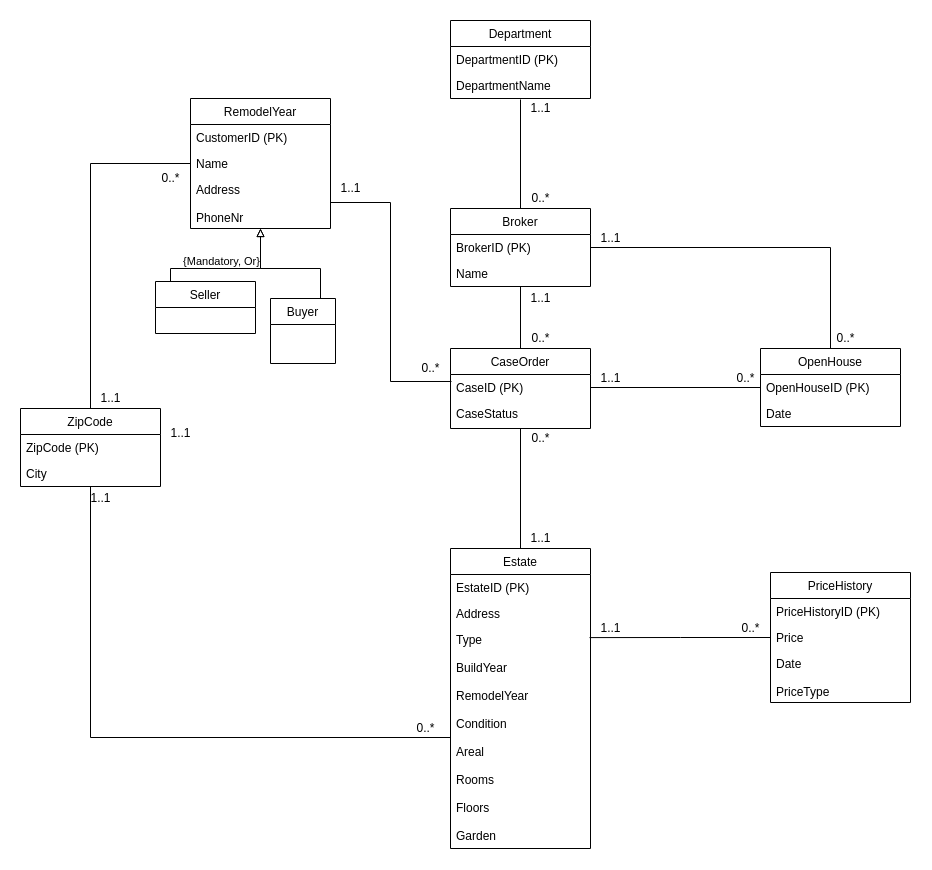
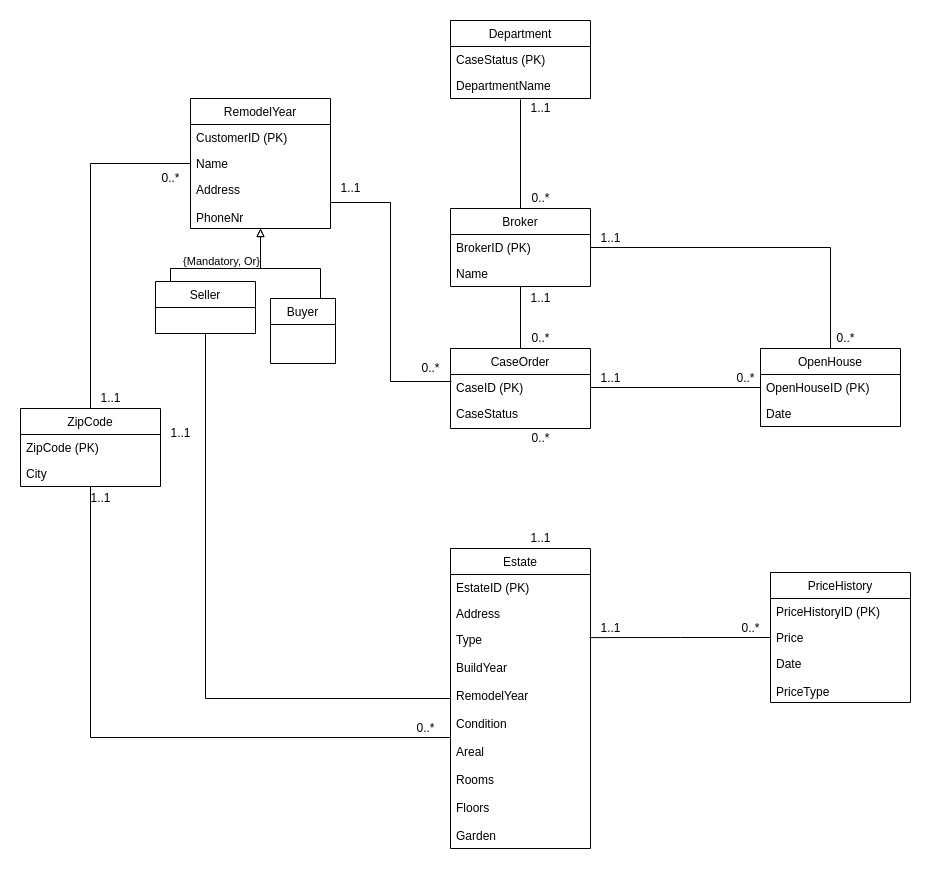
- <mxCell id="3" value="DepartmentID (PK)" style="text;strokeColor=none;fillColor=none;align=left;verticalAlign=top;spacingLeft=4;spacingRight=4;overflow=hidden;rotatable=0;points=[[0,0.5],[1,0.5]];portConstraint=eastwest;" vertex="1" parent="2"><mxGeometry y="26" width="140" height="26" as="geometry" /></mxCell>
+ <mxCell id="3" value="CaseStatus (PK)" style="text;strokeColor=none;fillColor=none;align=left;verticalAlign=top;spacingLeft=4;spacingRight=4;overflow=hidden;rotatable=0;points=[[0,0.5],[1,0.5]];portConstraint=eastwest;" vertex="1" parent="2"><mxGeometry y="26" width="140" height="26" as="geometry" /></mxCell>
- <mxCell id="22" style="edgeStyle=orthogonalEdgeStyle;rounded=0;orthogonalLoop=1;jettySize=auto;html=1;entryX=0.5;entryY=1.017;entryDx=0;entryDy=0;entryPerimeter=0;endArrow=none;endFill=0;" edge="1" parent="1" source="23" target="12"><mxGeometry relative="1" as="geometry" /></mxCell>
+ <mxCell id="22" style="edgeStyle=orthogonalEdgeStyle;rounded=0;orthogonalLoop=1;jettySize=auto;html=1;endArrow=none;endFill=0;" edge="1" parent="1" source="23" target="59"><mxGeometry relative="1" as="geometry" /></mxCell>
